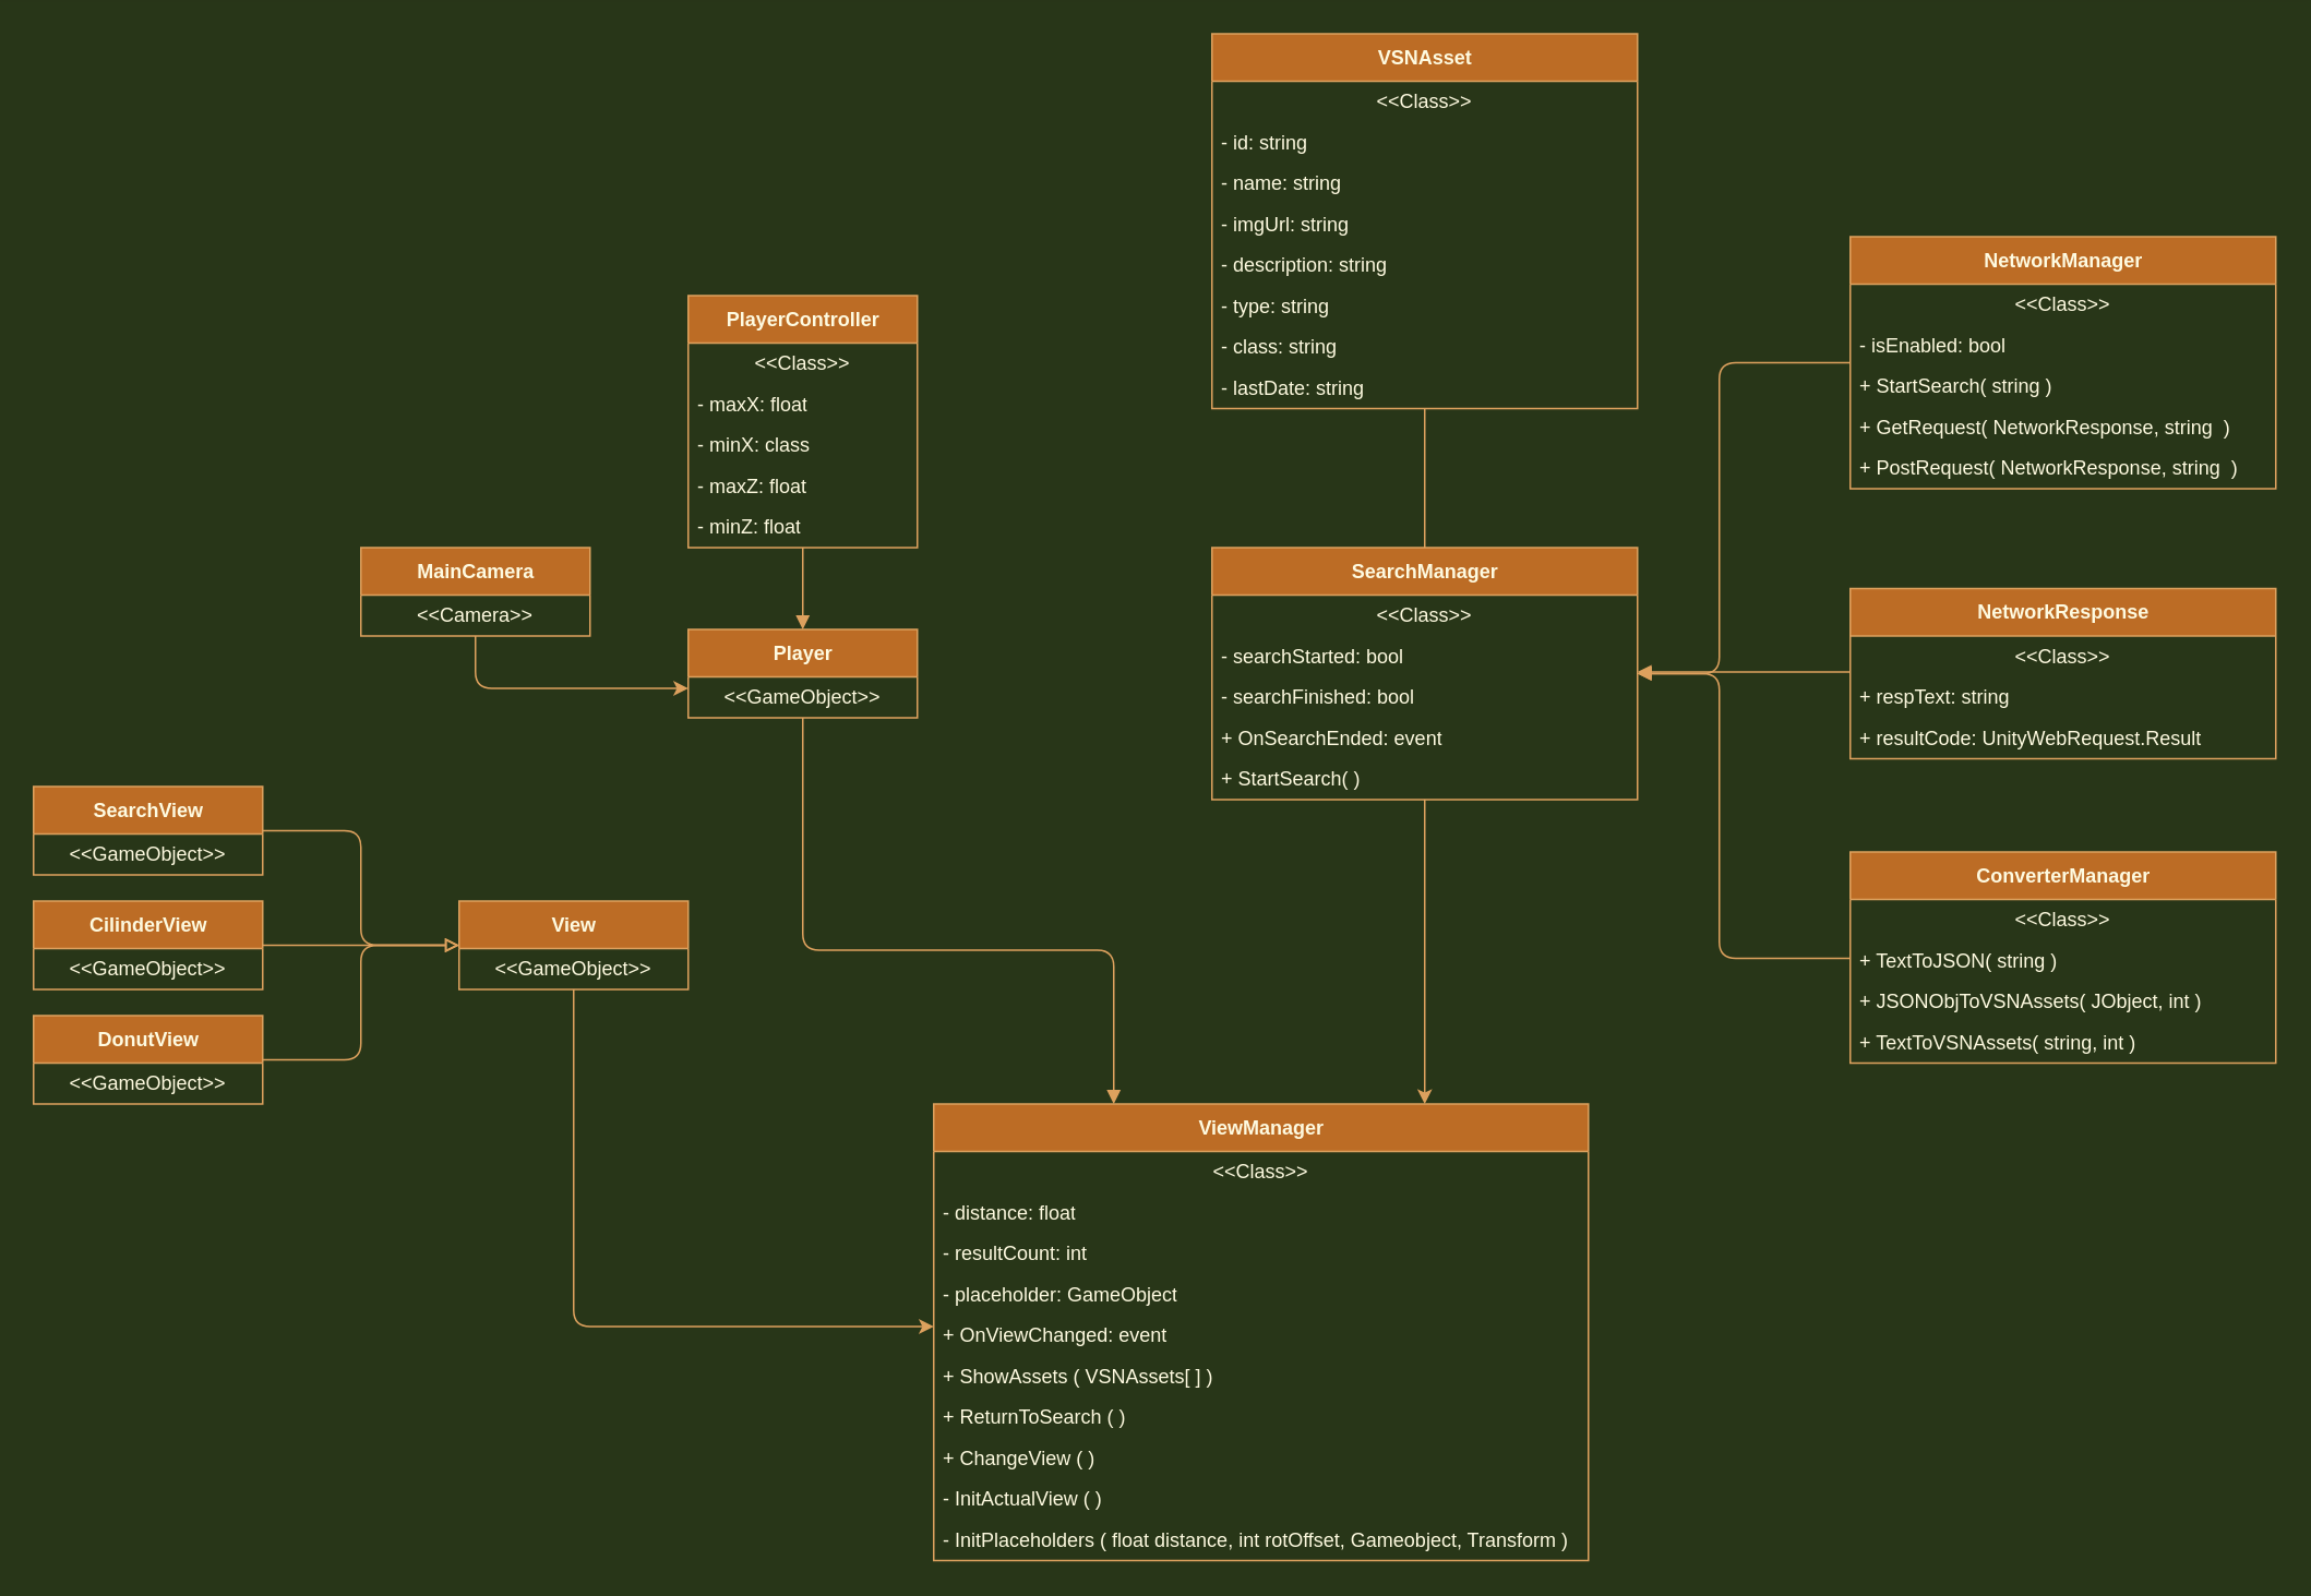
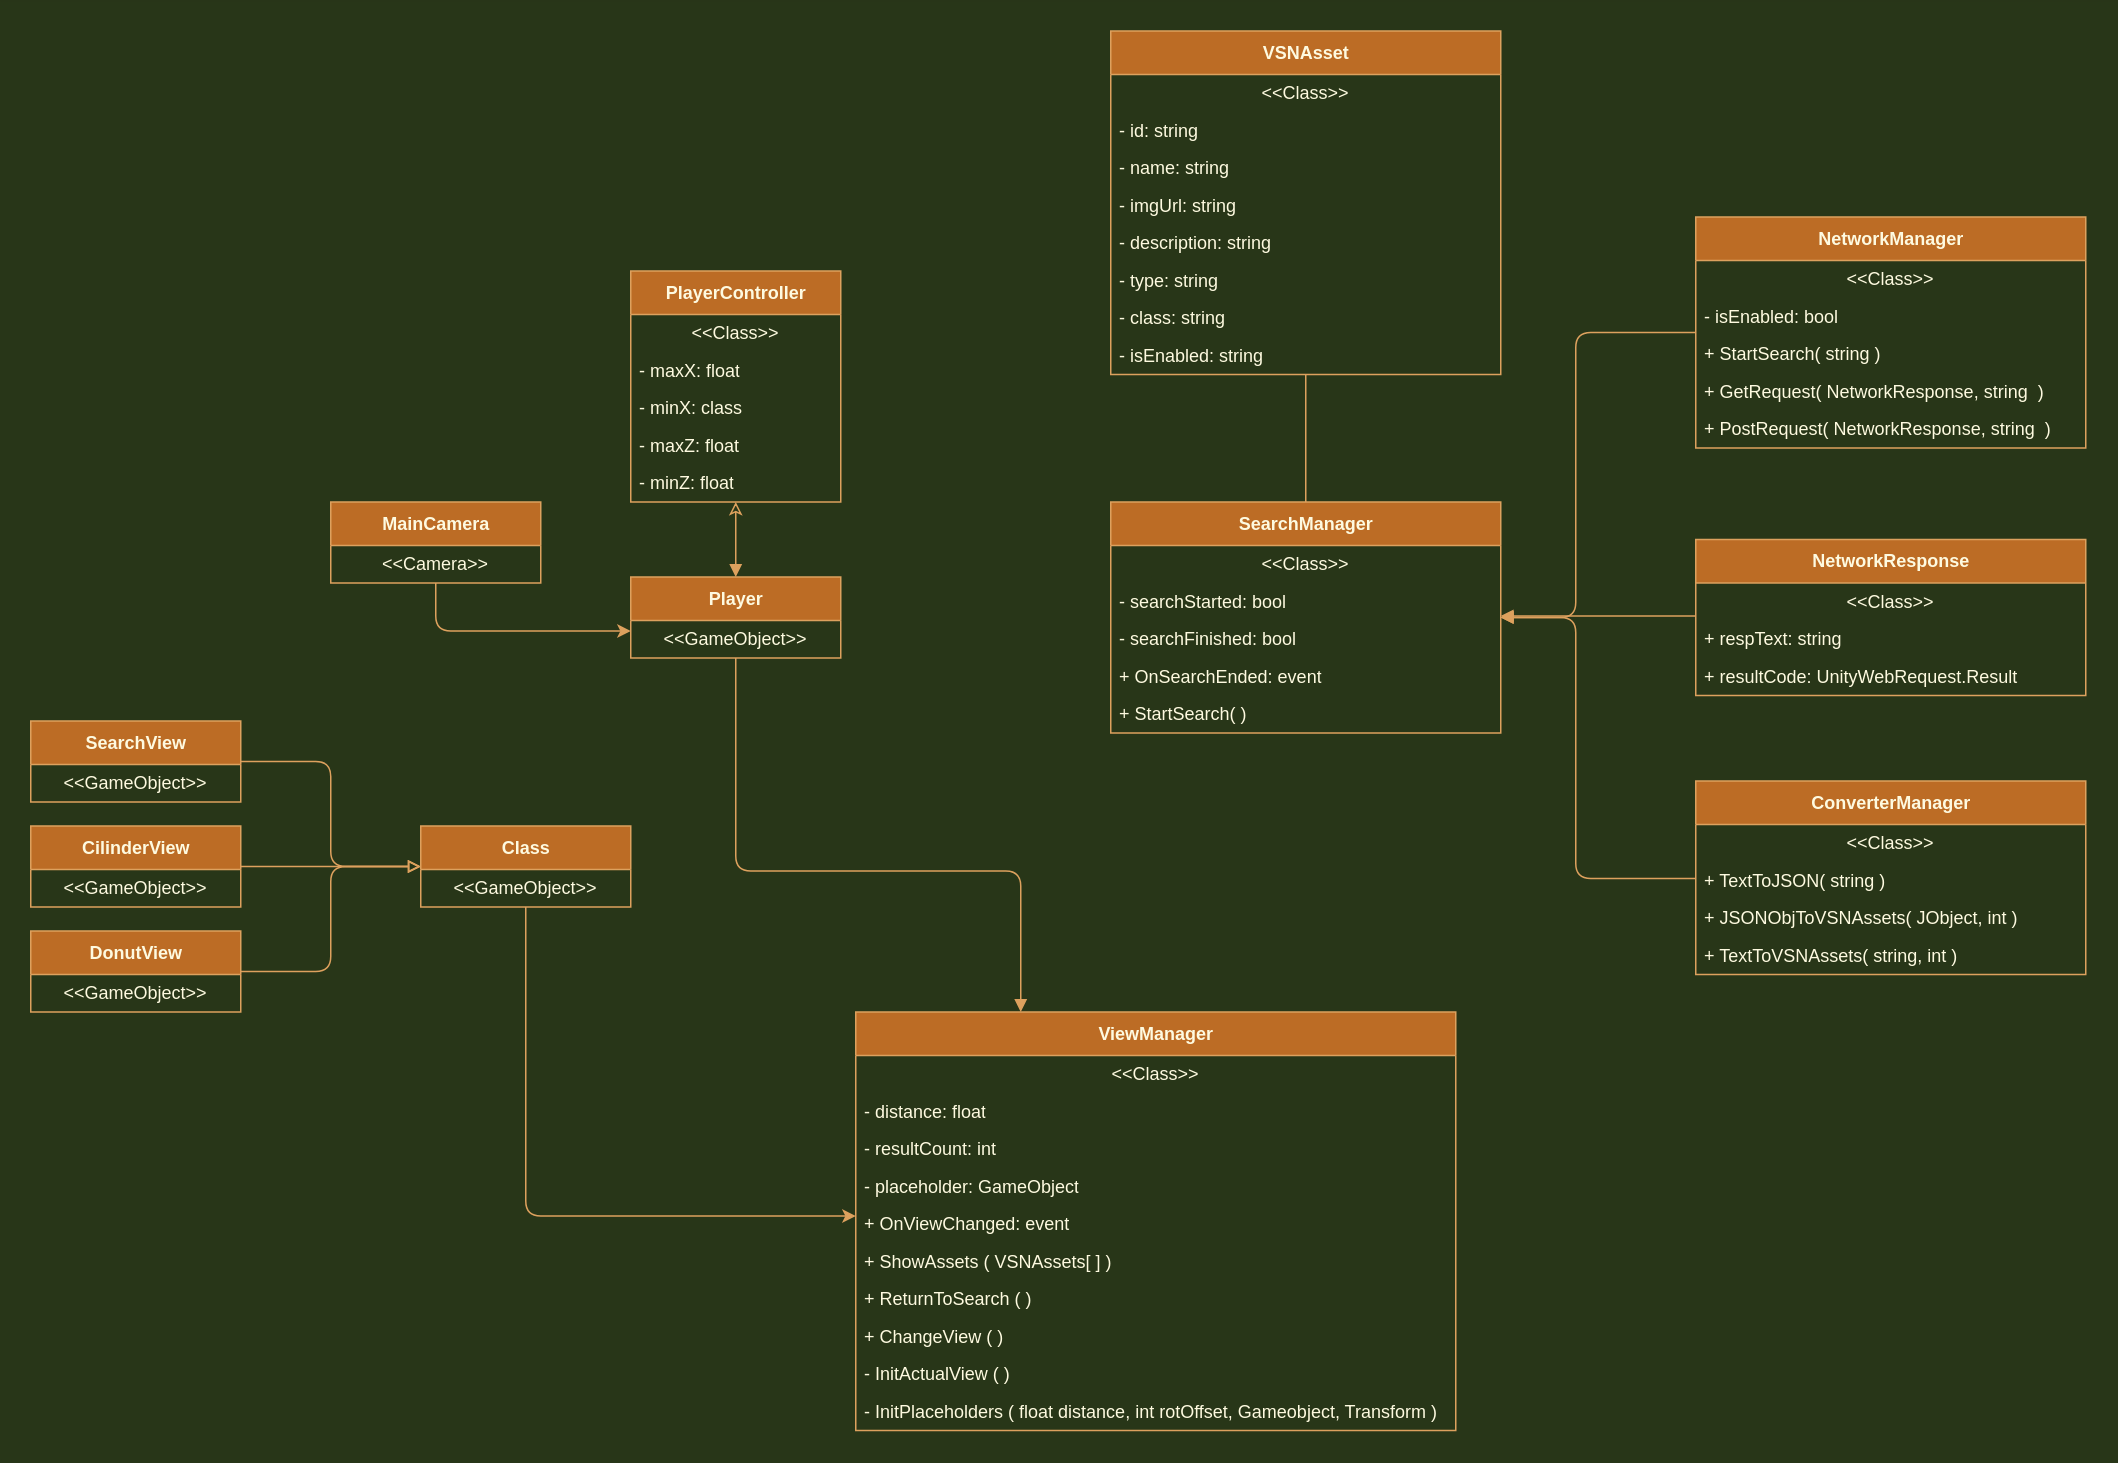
- <mxCell id="70" value="- lastDate: string" style="text;html=1;strokeColor=none;fillColor=none;align=left;verticalAlign=middle;spacingLeft=4;spacingRight=4;overflow=hidden;rotatable=0;points=[[0,0.5],[1,0.5]];portConstraint=eastwest;rounded=0;sketch=0;fontColor=#FEFAE0;" vertex="1" parent="62"><mxGeometry y="204" width="260" height="25" as="geometry" /></mxCell>
+ <mxCell id="70" value="- isEnabled: string" style="text;html=1;strokeColor=none;fillColor=none;align=left;verticalAlign=middle;spacingLeft=4;spacingRight=4;overflow=hidden;rotatable=0;points=[[0,0.5],[1,0.5]];portConstraint=eastwest;rounded=0;sketch=0;fontColor=#FEFAE0;" vertex="1" parent="62"><mxGeometry y="204" width="260" height="25" as="geometry" /></mxCell>
- <mxCell id="2" value="" style="edgeStyle=orthogonalEdgeStyle;curved=0;rounded=1;sketch=0;orthogonalLoop=1;jettySize=auto;html=1;fontColor=#FEFAE0;strokeColor=#DDA15E;labelBackgroundColor=#283618;startArrow=block;startFill=1;endArrow=none;endFill=0;" parent="1" source="4" target="6" edge="1"><mxGeometry relative="1" as="geometry" /></mxCell>
+ <mxCell id="2" value="" style="edgeStyle=orthogonalEdgeStyle;curved=0;rounded=1;sketch=0;orthogonalLoop=1;jettySize=auto;html=1;fontColor=#FEFAE0;strokeColor=#DDA15E;labelBackgroundColor=#283618;startArrow=block;startFill=1;endArrow=classic;endFill=0;" parent="1" source="4" target="6" edge="1"><mxGeometry relative="1" as="geometry" /></mxCell>
- <mxCell id="15" value="View" style="swimlane;fontStyle=1;align=center;verticalAlign=middle;childLayout=stackLayout;horizontal=1;startSize=29;horizontalStack=0;resizeParent=1;resizeParentMax=0;resizeLast=0;collapsible=0;marginBottom=0;html=1;rounded=0;sketch=0;fontColor=#FEFAE0;strokeColor=#DDA15E;fillColor=#BC6C25;" parent="1" vertex="1"><mxGeometry x="280" y="550" width="140" height="54" as="geometry" /></mxCell>
+ <mxCell id="15" value="Class" style="swimlane;fontStyle=1;align=center;verticalAlign=middle;childLayout=stackLayout;horizontal=1;startSize=29;horizontalStack=0;resizeParent=1;resizeParentMax=0;resizeLast=0;collapsible=0;marginBottom=0;html=1;rounded=0;sketch=0;fontColor=#FEFAE0;strokeColor=#DDA15E;fillColor=#BC6C25;" parent="1" vertex="1"><mxGeometry x="280" y="550" width="140" height="54" as="geometry" /></mxCell>
- <mxCell id="49" value="" style="edgeStyle=orthogonalEdgeStyle;curved=0;rounded=1;sketch=0;orthogonalLoop=1;jettySize=auto;html=1;fontColor=#FEFAE0;strokeColor=#DDA15E;fillColor=#BC6C25;startArrow=classic;startFill=1;endArrow=none;endFill=0;labelBackgroundColor=#283618;" parent="1" source="50" target="40" edge="1"><mxGeometry relative="1" as="geometry"><mxPoint x="1010" y="662" as="sourcePoint" /><mxPoint x="890" y="550" as="targetPoint" /><Array as="points"><mxPoint x="870" y="580" /><mxPoint x="870" y="580" /></Array></mxGeometry></mxCell>
